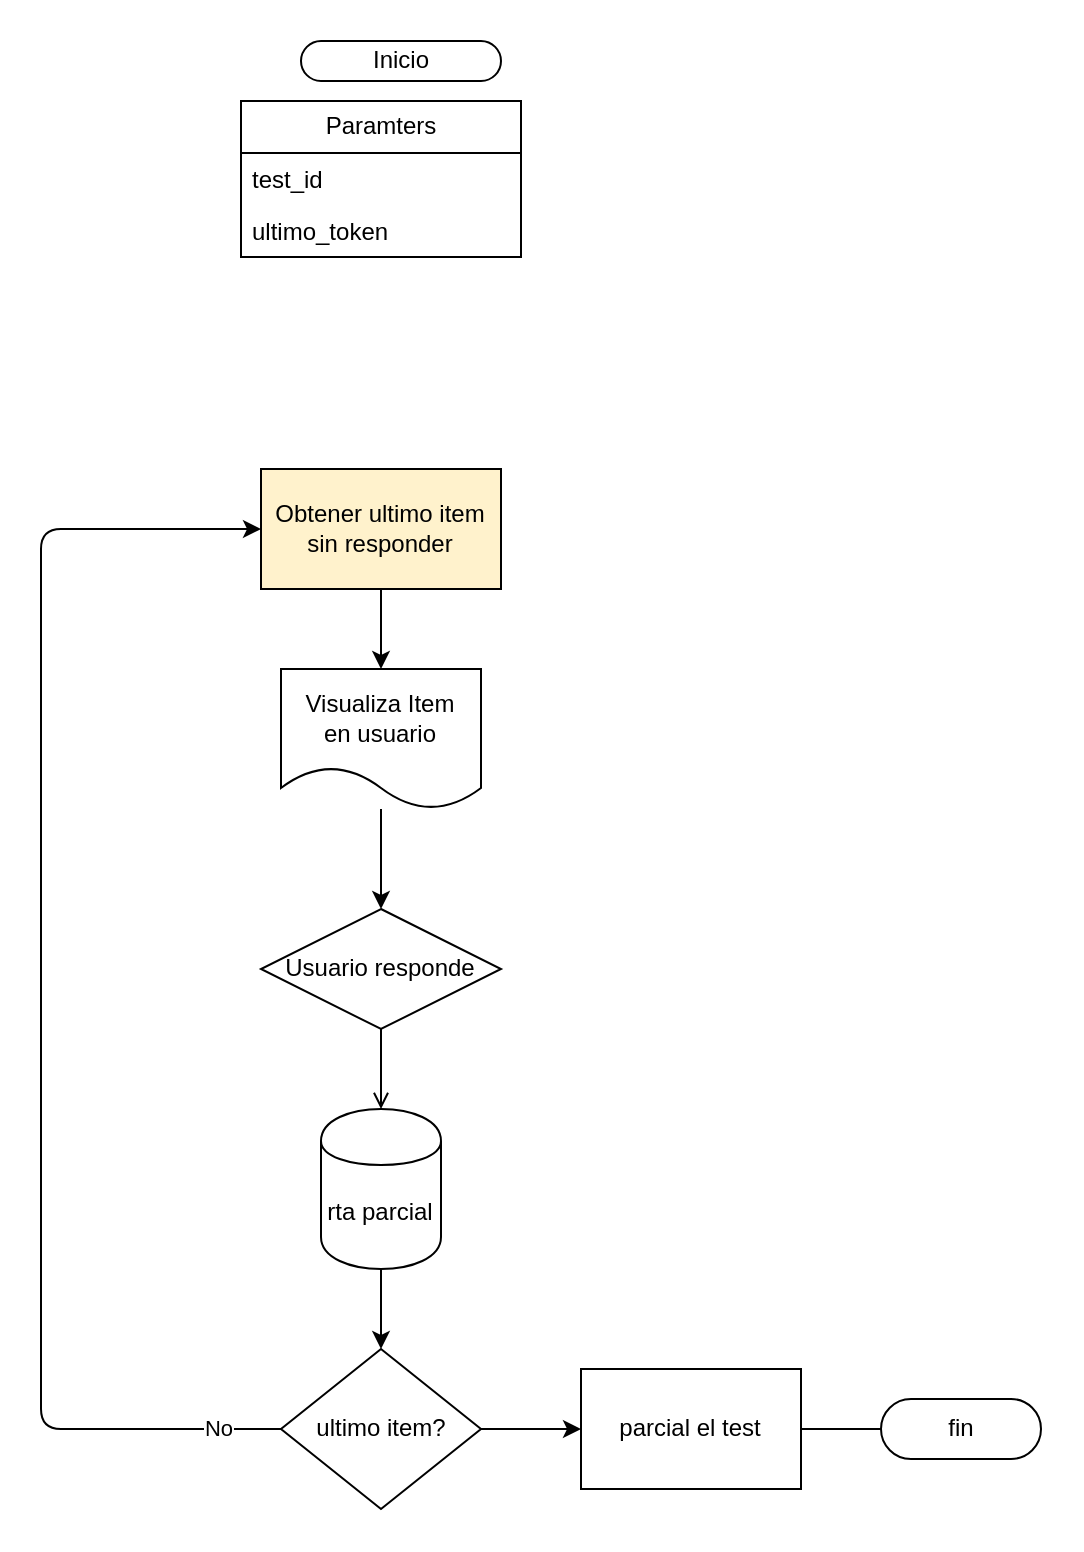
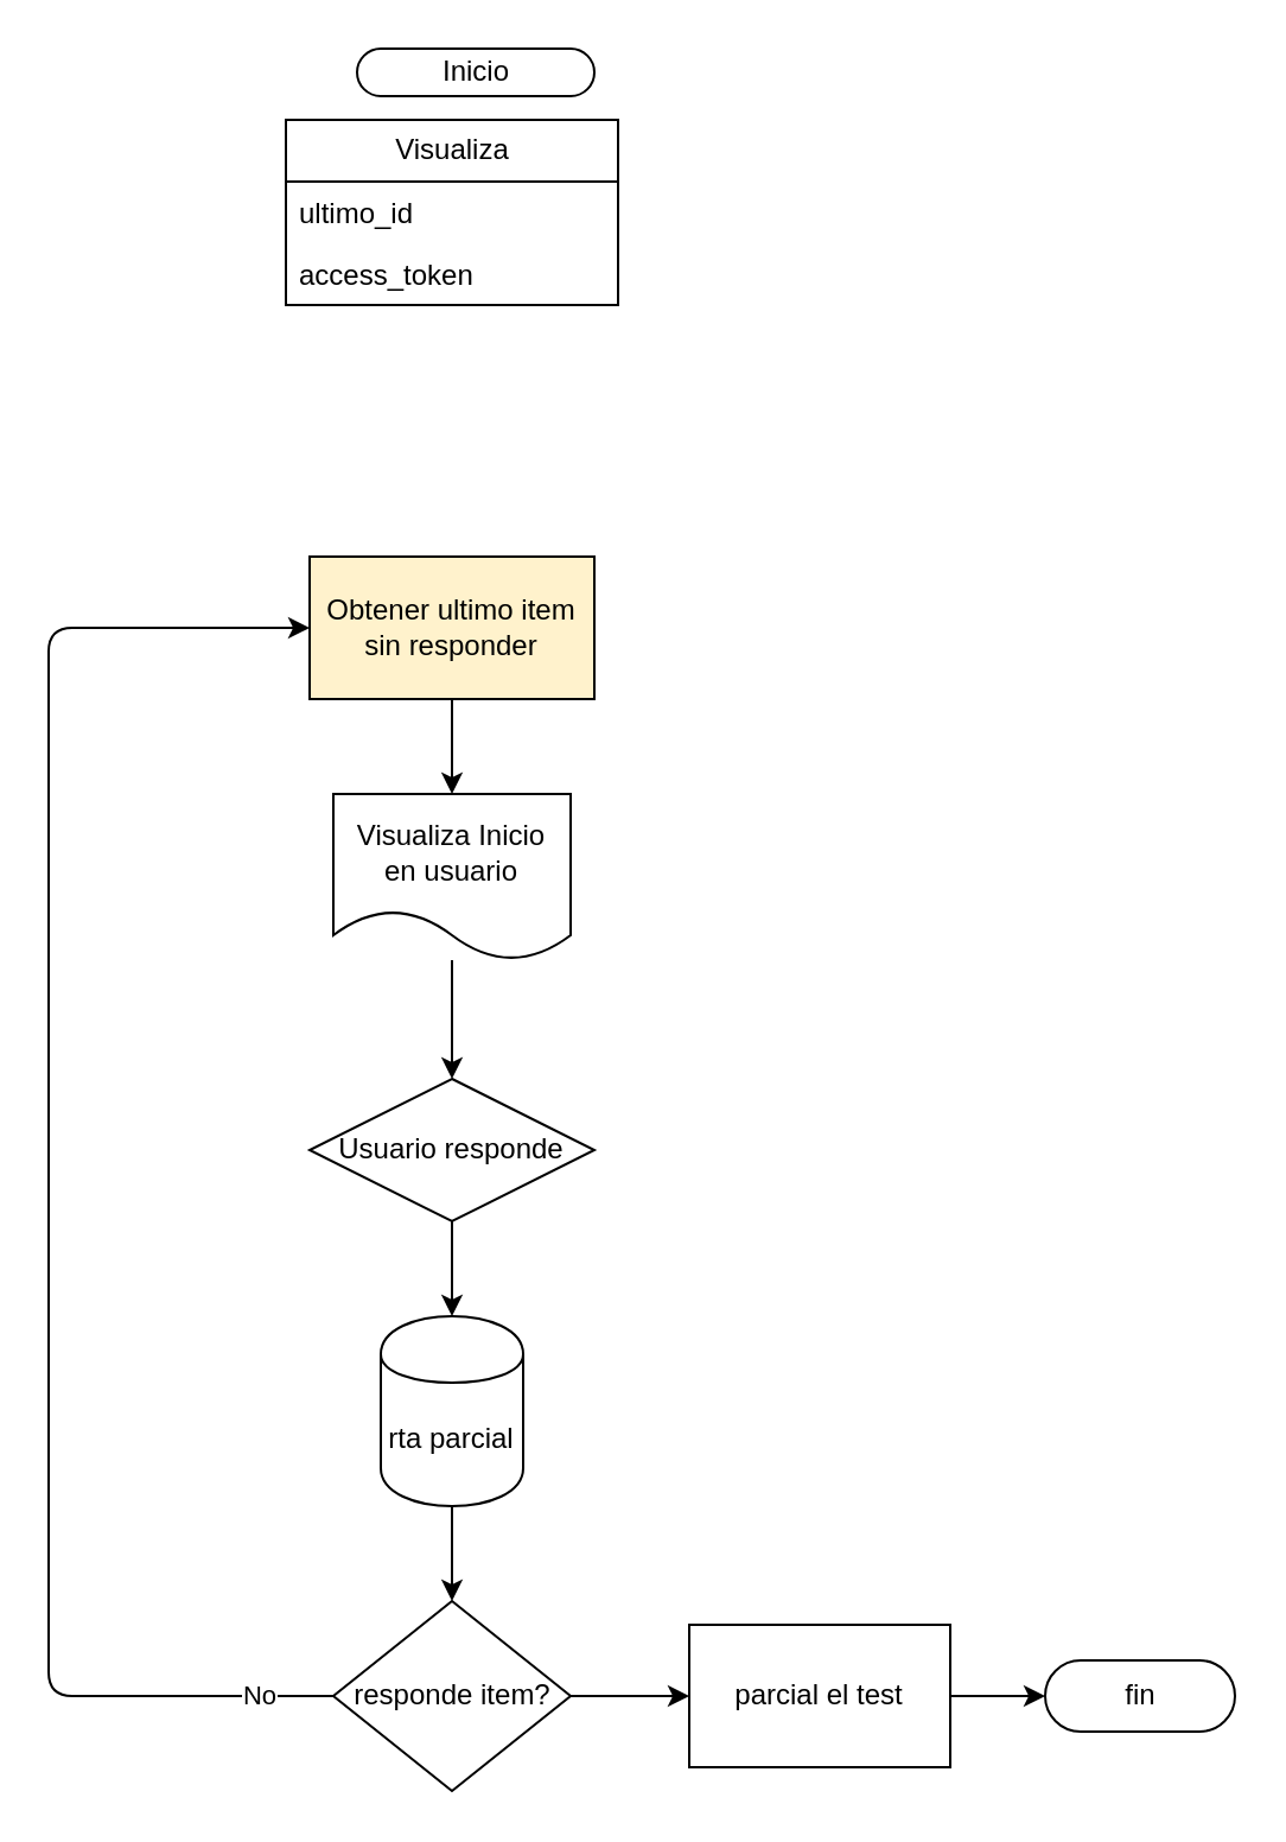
- <mxCell id="19" value="Paramters" style="swimlane;fontStyle=0;childLayout=stackLayout;horizontal=1;startSize=26;fillColor=none;horizontalStack=0;resizeParent=1;resizeParentMax=0;resizeLast=0;collapsible=1;marginBottom=0;html=1;" vertex="1" parent="1"><mxGeometry x="120" y="50" width="140" height="78" as="geometry" /></mxCell>
+ <mxCell id="19" value="Visualiza" style="swimlane;fontStyle=0;childLayout=stackLayout;horizontal=1;startSize=26;fillColor=none;horizontalStack=0;resizeParent=1;resizeParentMax=0;resizeLast=0;collapsible=1;marginBottom=0;html=1;" vertex="1" parent="1"><mxGeometry x="120" y="50" width="140" height="78" as="geometry" /></mxCell>
- <mxCell id="20" value="test_id" style="text;strokeColor=none;fillColor=none;align=left;verticalAlign=top;spacingLeft=4;spacingRight=4;overflow=hidden;rotatable=0;points=[[0,0.5],[1,0.5]];portConstraint=eastwest;whiteSpace=wrap;html=1;" vertex="1" parent="19"><mxGeometry y="26" width="140" height="26" as="geometry" /></mxCell>
+ <mxCell id="20" value="ultimo_id" style="text;strokeColor=none;fillColor=none;align=left;verticalAlign=top;spacingLeft=4;spacingRight=4;overflow=hidden;rotatable=0;points=[[0,0.5],[1,0.5]];portConstraint=eastwest;whiteSpace=wrap;html=1;" vertex="1" parent="19"><mxGeometry y="26" width="140" height="26" as="geometry" /></mxCell>
- <mxCell id="21" value="ultimo_token" style="text;strokeColor=none;fillColor=none;align=left;verticalAlign=top;spacingLeft=4;spacingRight=4;overflow=hidden;rotatable=0;points=[[0,0.5],[1,0.5]];portConstraint=eastwest;whiteSpace=wrap;html=1;" vertex="1" parent="19"><mxGeometry y="52" width="140" height="26" as="geometry" /></mxCell>
+ <mxCell id="21" value="access_token" style="text;strokeColor=none;fillColor=none;align=left;verticalAlign=top;spacingLeft=4;spacingRight=4;overflow=hidden;rotatable=0;points=[[0,0.5],[1,0.5]];portConstraint=eastwest;whiteSpace=wrap;html=1;" vertex="1" parent="19"><mxGeometry y="52" width="140" height="26" as="geometry" /></mxCell>
- <mxCell id="7" value="Visualiza Item&lt;br&gt;en usuario" style="shape=document;whiteSpace=wrap;html=1;boundedLbl=1;dashed=0;flipH=1;" vertex="1" parent="1"><mxGeometry x="140" y="334" width="100" height="70" as="geometry" /></mxCell>
+ <mxCell id="7" value="Visualiza Inicio&lt;br&gt;en usuario" style="shape=document;whiteSpace=wrap;html=1;boundedLbl=1;dashed=0;flipH=1;" vertex="1" parent="1"><mxGeometry x="140" y="334" width="100" height="70" as="geometry" /></mxCell>
- <mxCell id="8" style="edgeStyle=none;html=1;exitX=0.5;exitY=1;exitDx=0;exitDy=0;entryX=0.5;entryY=0;entryDx=0;entryDy=0;endArrow=open;" edge="1" parent="1" source="9" target="13"><mxGeometry relative="1" as="geometry" /></mxCell>
+ <mxCell id="8" style="edgeStyle=none;html=1;exitX=0.5;exitY=1;exitDx=0;exitDy=0;entryX=0.5;entryY=0;entryDx=0;entryDy=0;" edge="1" parent="1" source="9" target="13"><mxGeometry relative="1" as="geometry" /></mxCell>
- <mxCell id="15" value="ultimo item?" style="shape=rhombus;html=1;dashed=0;whitespace=wrap;perimeter=rhombusPerimeter;" vertex="1" parent="1"><mxGeometry x="140" y="674" width="100" height="80" as="geometry" /></mxCell>
+ <mxCell id="15" value="responde item?" style="shape=rhombus;html=1;dashed=0;whitespace=wrap;perimeter=rhombusPerimeter;" vertex="1" parent="1"><mxGeometry x="140" y="674" width="100" height="80" as="geometry" /></mxCell>
- <mxCell id="17" style="edgeStyle=none;html=1;exitX=1;exitY=0.5;exitDx=0;exitDy=0;entryX=0;entryY=0.5;entryDx=0;entryDy=0;entryPerimeter=0;endArrow=none;" edge="1" parent="1" source="18" target="16"><mxGeometry relative="1" as="geometry" /></mxCell>
+ <mxCell id="17" style="edgeStyle=none;html=1;exitX=1;exitY=0.5;exitDx=0;exitDy=0;entryX=0;entryY=0.5;entryDx=0;entryDy=0;entryPerimeter=0;" edge="1" parent="1" source="18" target="16"><mxGeometry relative="1" as="geometry" /></mxCell>
